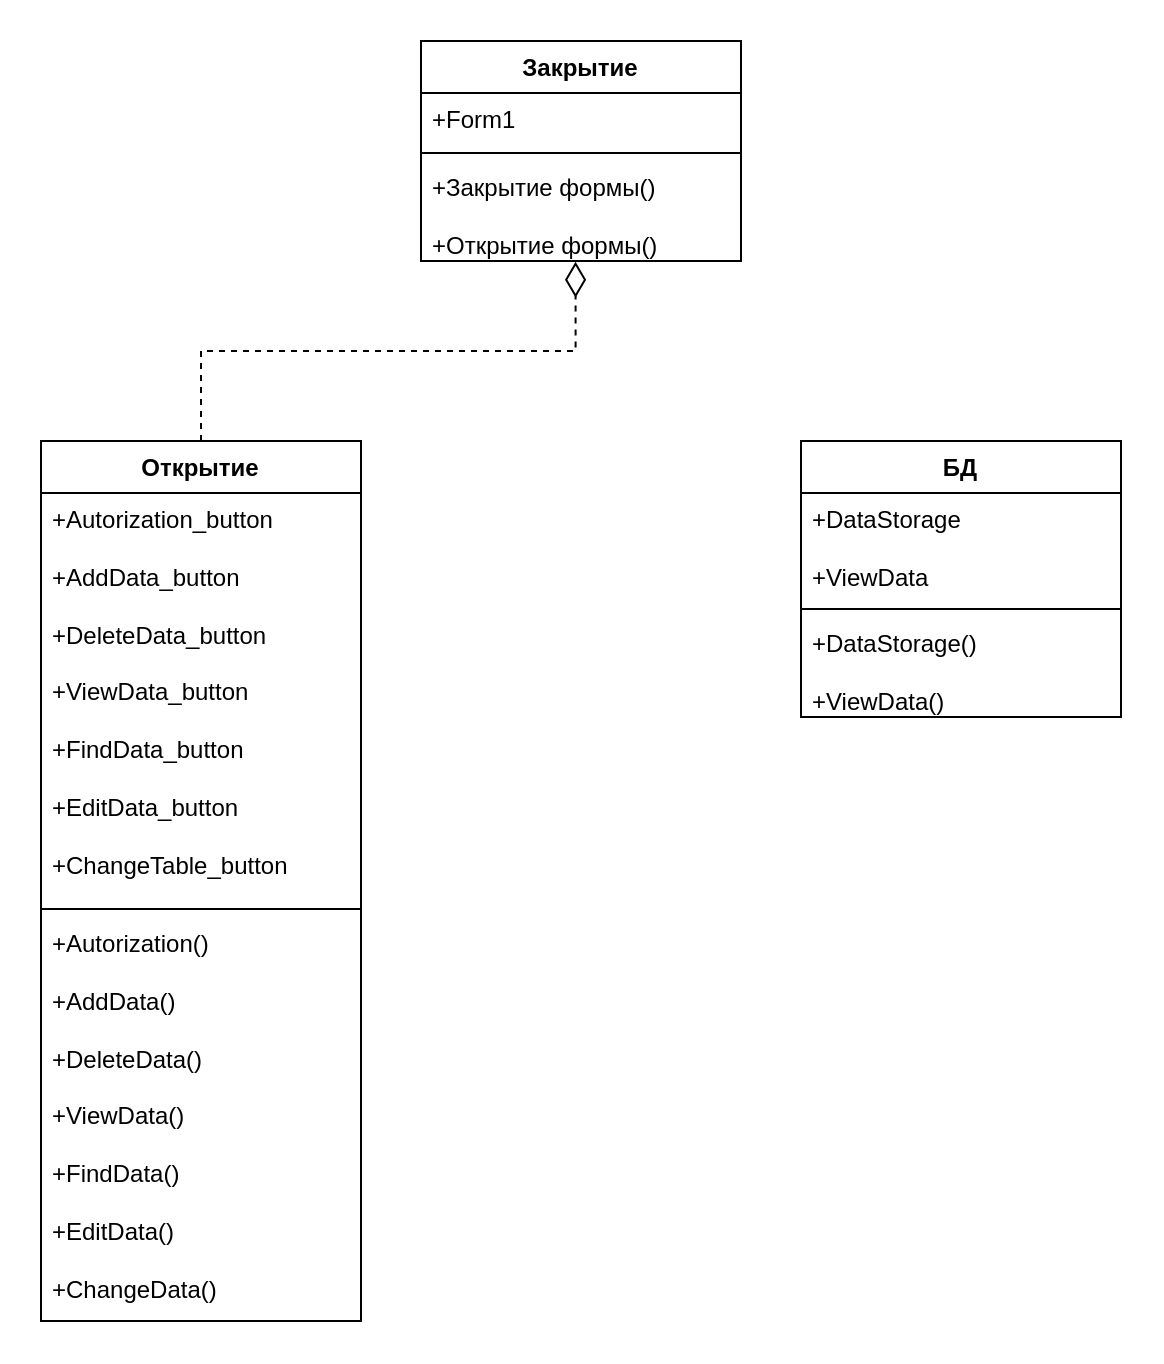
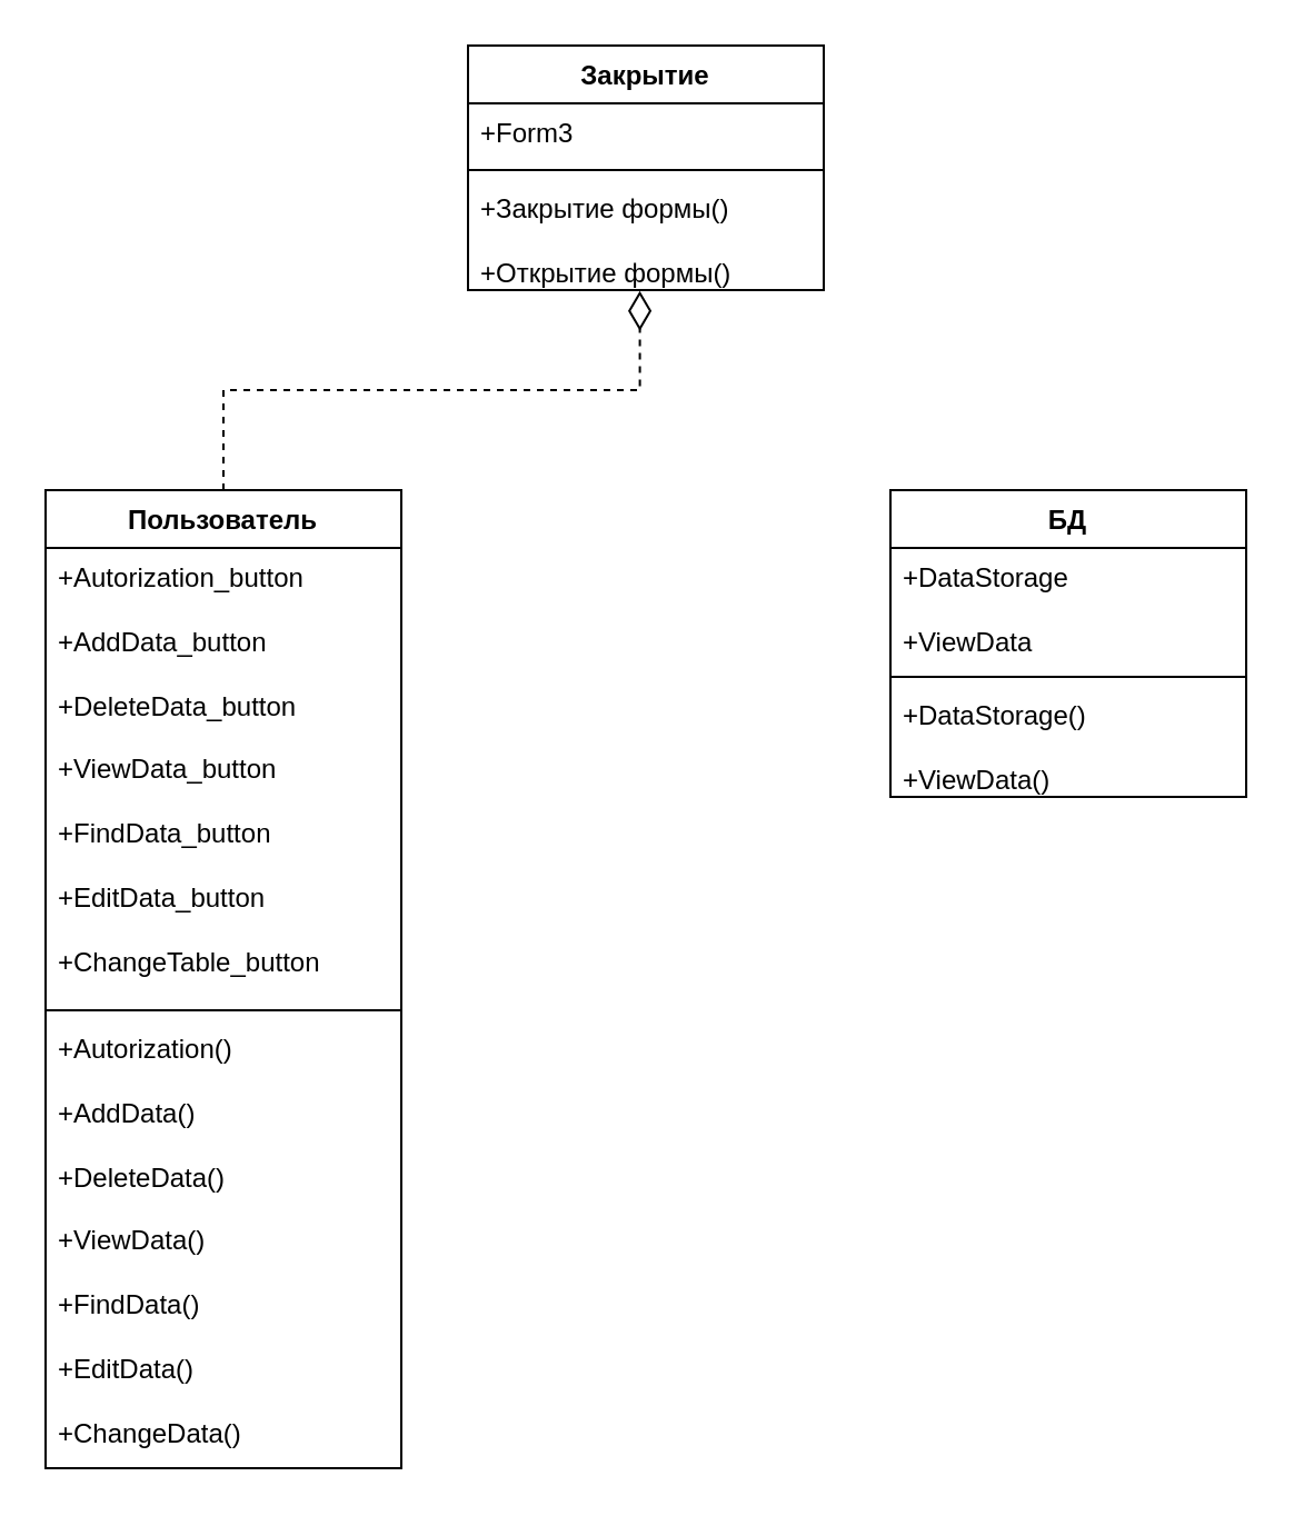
- <mxCell id="3" value="+Form1" style="text;strokeColor=none;fillColor=none;align=left;verticalAlign=top;spacingLeft=4;spacingRight=4;overflow=hidden;rotatable=0;points=[[0,0.5],[1,0.5]];portConstraint=eastwest;whiteSpace=wrap;html=1;" vertex="1" parent="2"><mxGeometry y="26" width="160" height="26" as="geometry" /></mxCell>
+ <mxCell id="3" value="+Form3" style="text;strokeColor=none;fillColor=none;align=left;verticalAlign=top;spacingLeft=4;spacingRight=4;overflow=hidden;rotatable=0;points=[[0,0.5],[1,0.5]];portConstraint=eastwest;whiteSpace=wrap;html=1;" vertex="1" parent="2"><mxGeometry y="26" width="160" height="26" as="geometry" /></mxCell>
- <mxCell id="6" value="Открытие" style="swimlane;fontStyle=1;align=center;verticalAlign=top;childLayout=stackLayout;horizontal=1;startSize=26;horizontalStack=0;resizeParent=1;resizeParentMax=0;resizeLast=0;collapsible=1;marginBottom=0;whiteSpace=wrap;html=1;" vertex="1" parent="1"><mxGeometry x="20" y="220" width="160" height="440" as="geometry" /></mxCell>
+ <mxCell id="6" value="Пользователь" style="swimlane;fontStyle=1;align=center;verticalAlign=top;childLayout=stackLayout;horizontal=1;startSize=26;horizontalStack=0;resizeParent=1;resizeParentMax=0;resizeLast=0;collapsible=1;marginBottom=0;whiteSpace=wrap;html=1;" vertex="1" parent="1"><mxGeometry x="20" y="220" width="160" height="440" as="geometry" /></mxCell>
